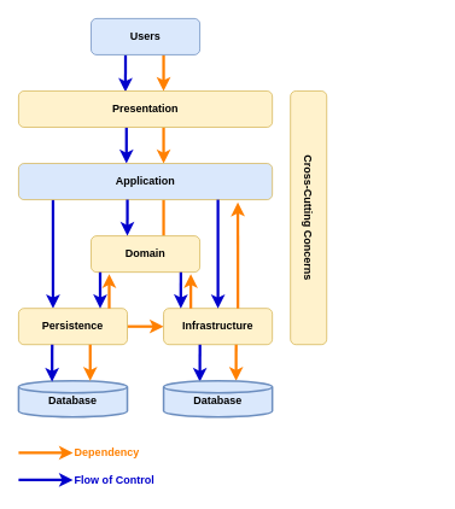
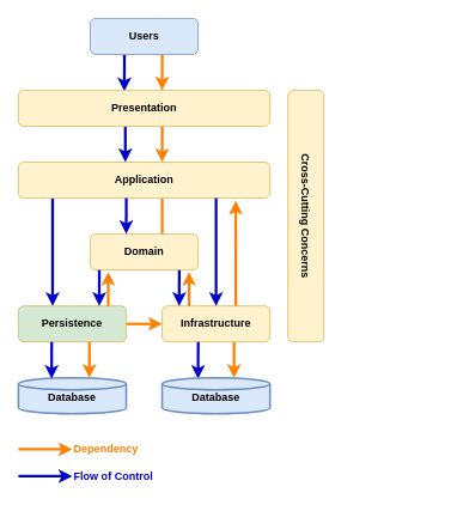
- <mxCell id="10" value="Application" style="rounded=1;whiteSpace=wrap;html=1;fontStyle=1;fillColor=#dae8fc;strokeColor=#d6b656;" parent="1" vertex="1"><mxGeometry x="20" y="180" width="280" height="40" as="geometry" /></mxCell>
+ <mxCell id="10" value="Application" style="rounded=1;whiteSpace=wrap;html=1;fontStyle=1;fillColor=#fff2cc;strokeColor=#d6b656;" parent="1" vertex="1"><mxGeometry x="20" y="180" width="280" height="40" as="geometry" /></mxCell>
- <mxCell id="16" value="Persistence" style="rounded=1;whiteSpace=wrap;html=1;fontStyle=1;fillColor=#fff2cc;strokeColor=#d6b656;" parent="1" vertex="1"><mxGeometry x="20" y="340" width="120" height="40" as="geometry" /></mxCell>
+ <mxCell id="16" value="Persistence" style="rounded=1;whiteSpace=wrap;html=1;fontStyle=1;fillColor=#d5e8d4;strokeColor=#d6b656;" parent="1" vertex="1"><mxGeometry x="20" y="340" width="120" height="40" as="geometry" /></mxCell>
